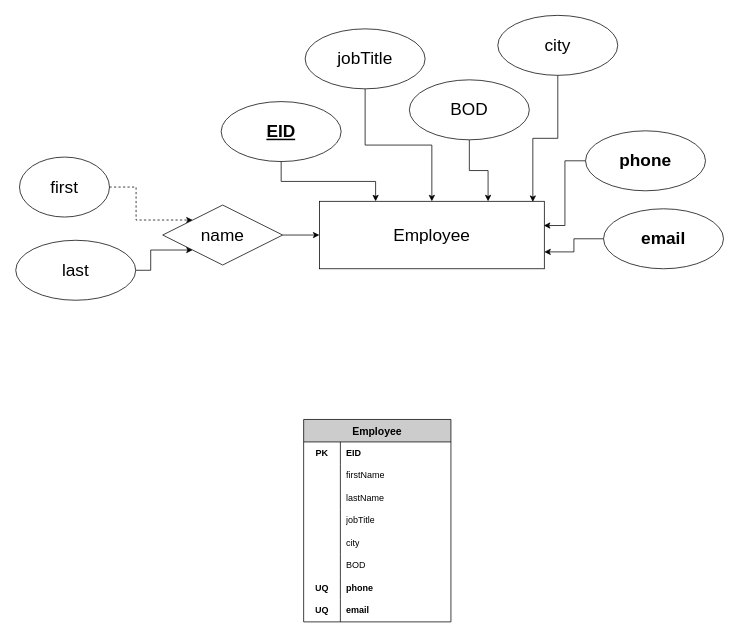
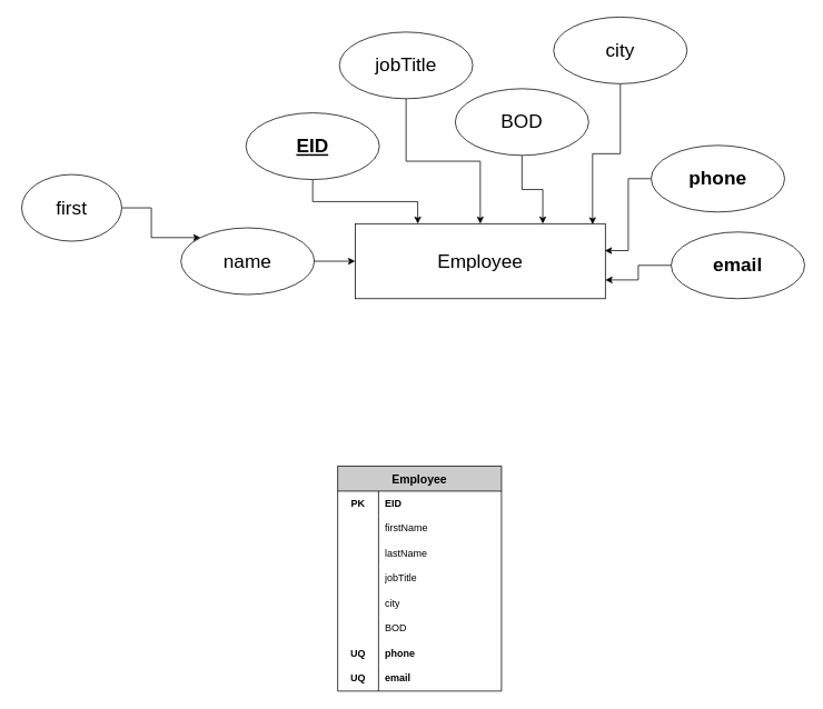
- <mxCell id="5" style="edgeStyle=orthogonalEdgeStyle;rounded=0;orthogonalLoop=1;jettySize=auto;html=1;entryX=0;entryY=0;entryDx=0;entryDy=0;fontSize=23;dashed=1;" edge="1" parent="1" source="6" target="10"><mxGeometry relative="1" as="geometry" /></mxCell>
+ <mxCell id="5" style="edgeStyle=orthogonalEdgeStyle;rounded=0;orthogonalLoop=1;jettySize=auto;html=1;entryX=0;entryY=0;entryDx=0;entryDy=0;fontSize=23;" edge="1" parent="1" source="6" target="10"><mxGeometry relative="1" as="geometry" /></mxCell>
- <mxCell id="10" value="name" style="rhombus;whiteSpace=wrap;html=1;fontSize=23;" vertex="1" parent="1"><mxGeometry x="216" y="273" width="160" height="80" as="geometry" /></mxCell>
+ <mxCell id="10" value="name" style="ellipse;whiteSpace=wrap;html=1;fontSize=23;" vertex="1" parent="1"><mxGeometry x="216" y="273" width="160" height="80" as="geometry" /></mxCell>
- <mxCell id="7" style="edgeStyle=orthogonalEdgeStyle;rounded=0;orthogonalLoop=1;jettySize=auto;html=1;entryX=0;entryY=1;entryDx=0;entryDy=0;fontSize=23;" edge="1" parent="1" source="8" target="10"><mxGeometry relative="1" as="geometry" /></mxCell>
- <mxCell id="8" value="last" style="ellipse;whiteSpace=wrap;html=1;fontSize=23;" vertex="1" parent="1"><mxGeometry x="20" y="320" width="160" height="80" as="geometry" /></mxCell>
